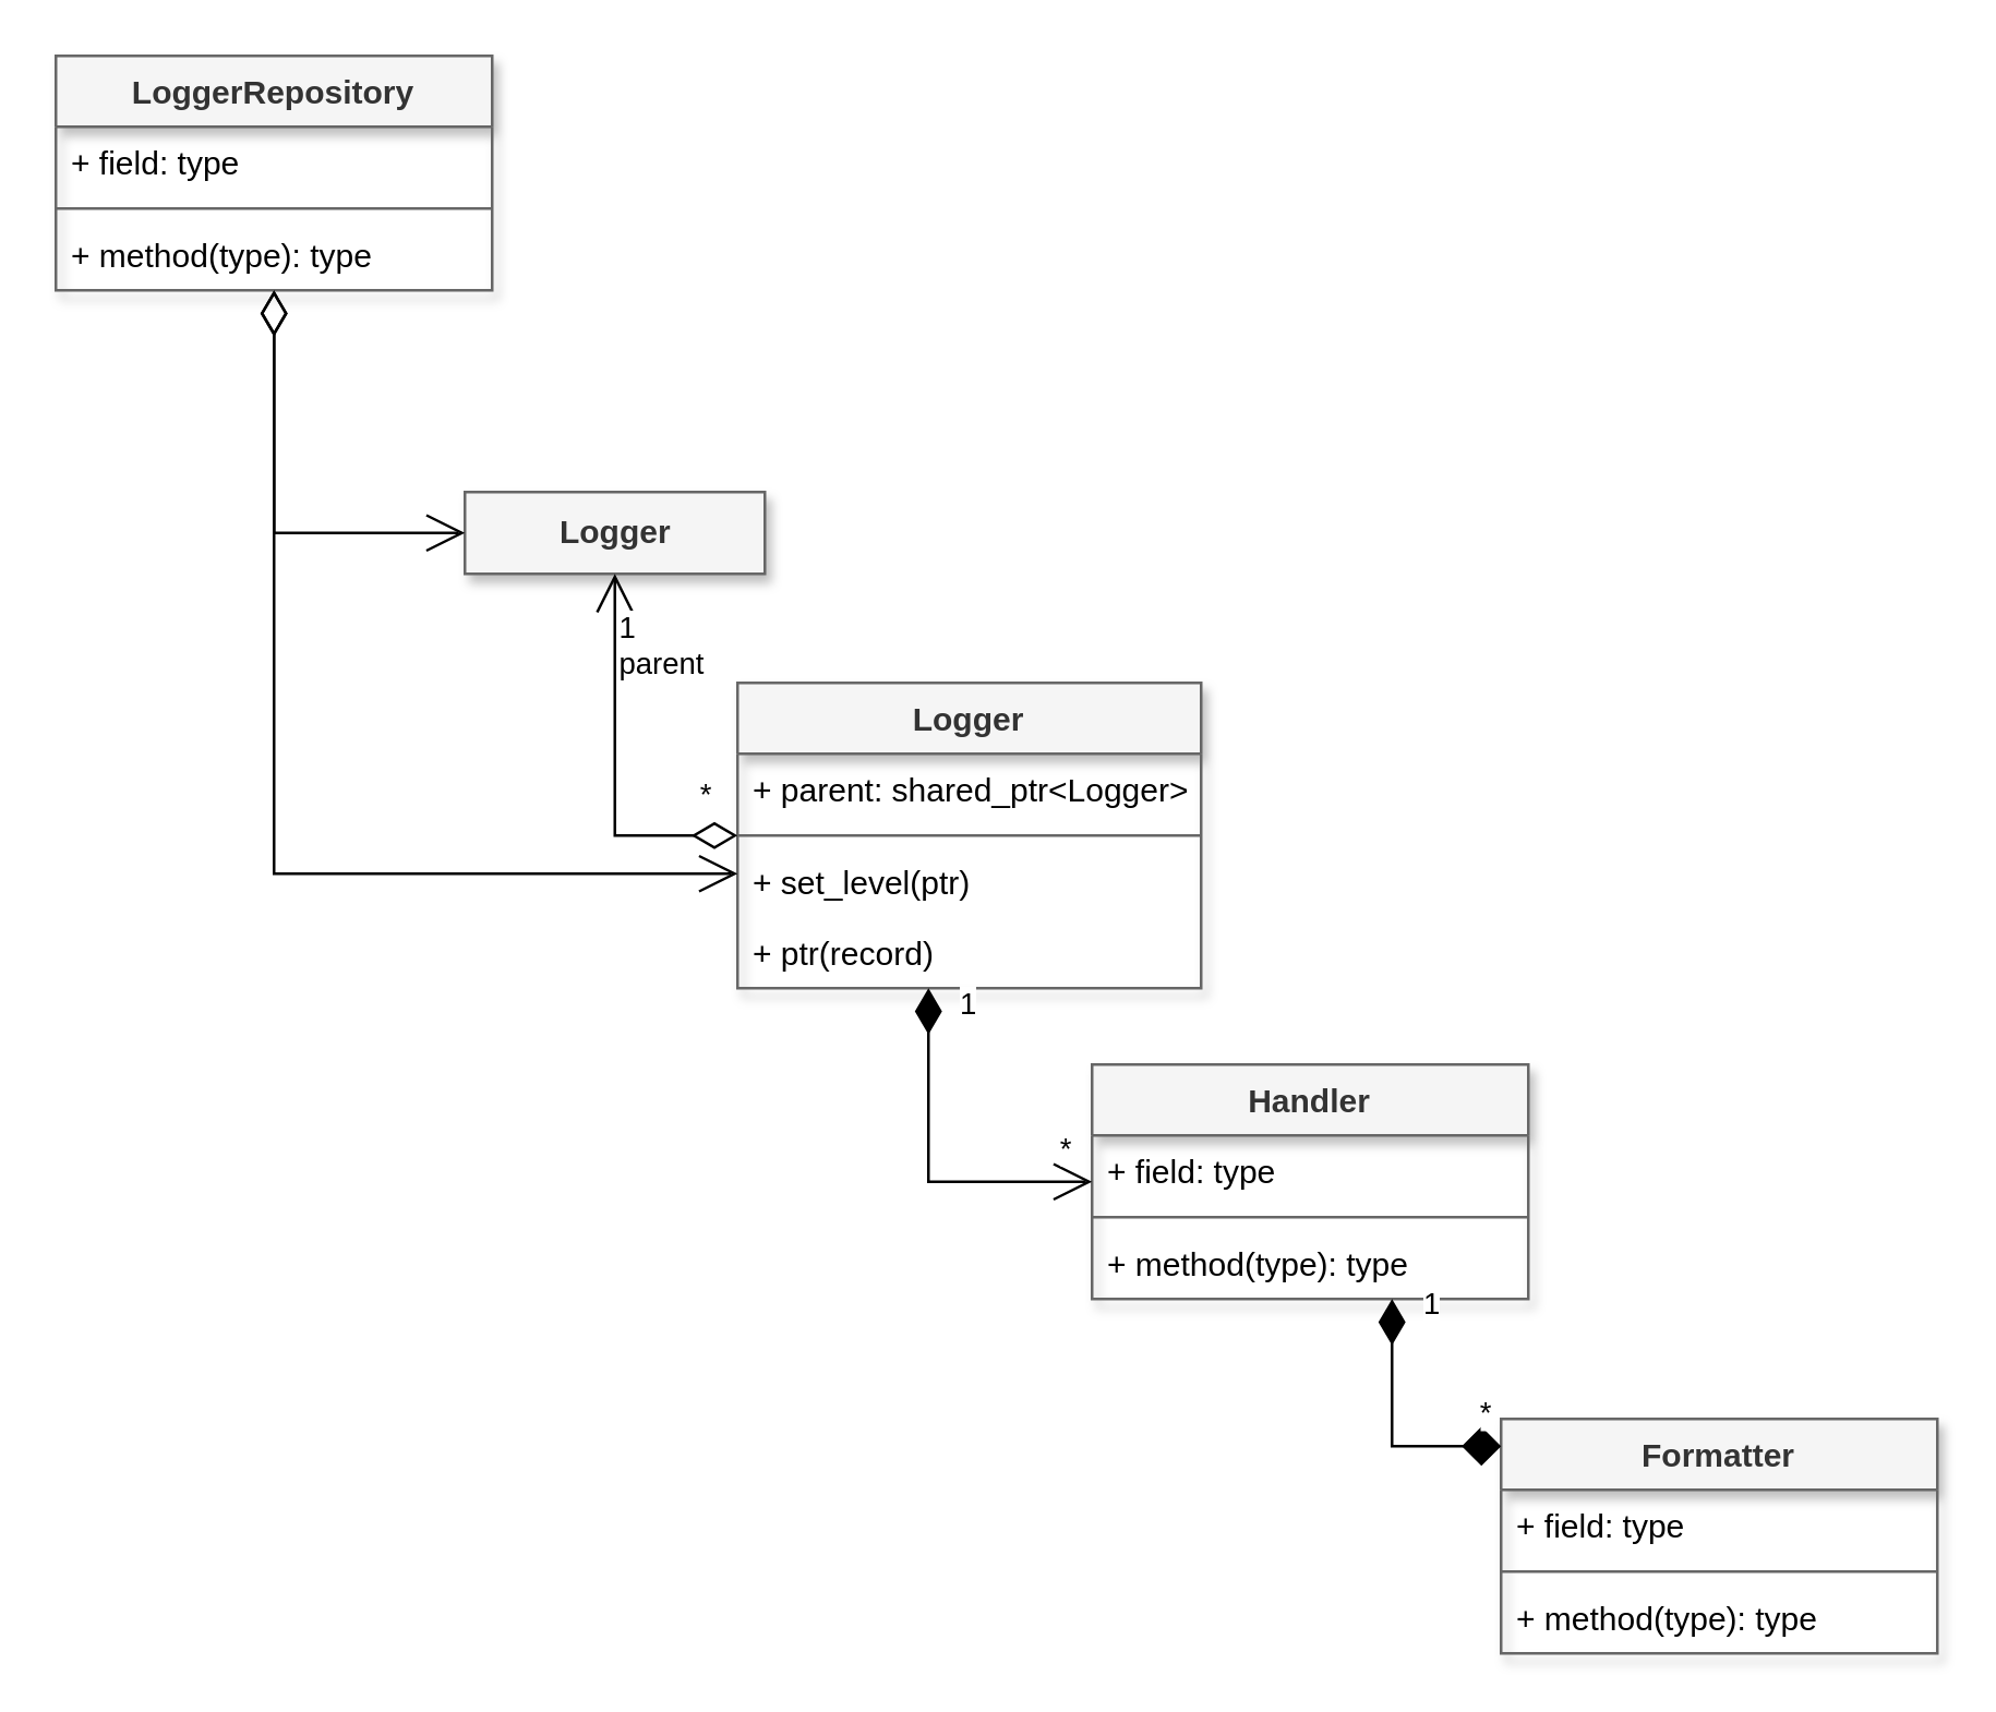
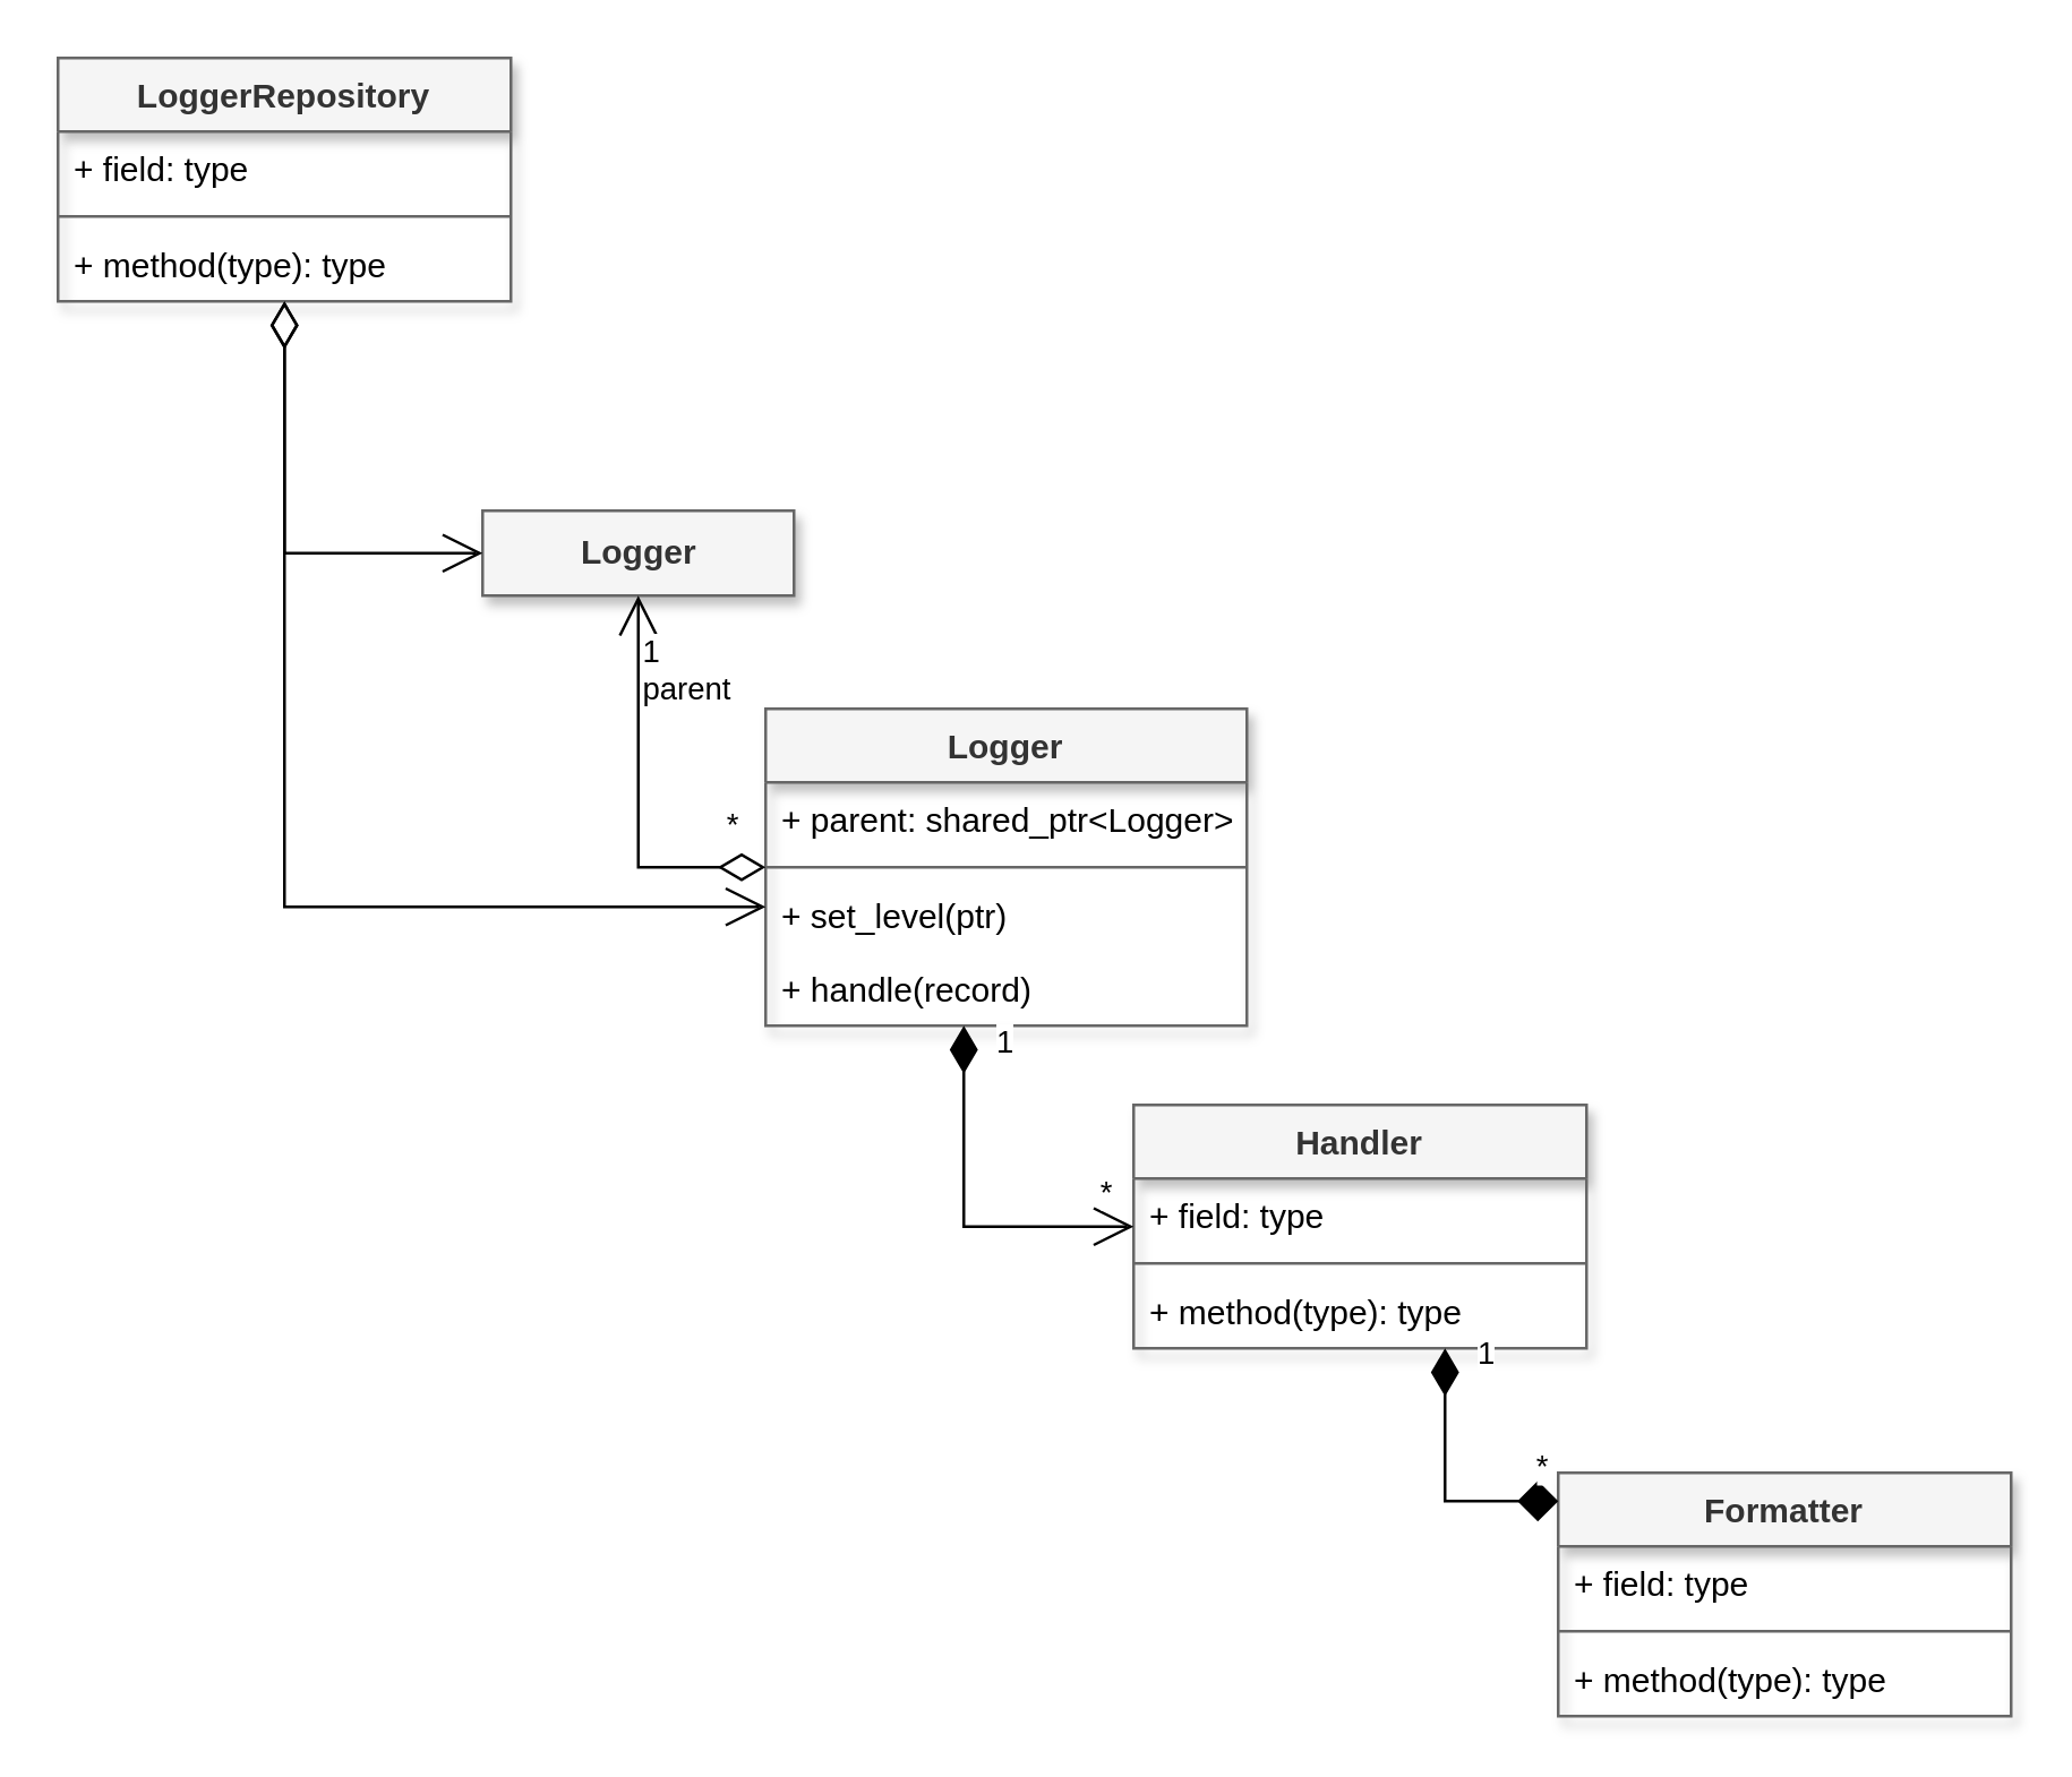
- <mxCell id="6" value="+ ptr(record)" style="text;strokeColor=none;fillColor=none;align=left;verticalAlign=top;rounded=0;shadow=1;spacingLeft=4;spacingRight=4;" parent="2" vertex="1"><mxGeometry y="86" width="170" height="26" as="geometry" /></mxCell>
+ <mxCell id="6" value="+ handle(record)" style="text;strokeColor=none;fillColor=none;align=left;verticalAlign=top;rounded=0;shadow=1;spacingLeft=4;spacingRight=4;" parent="2" vertex="1"><mxGeometry y="86" width="170" height="26" as="geometry" /></mxCell>
